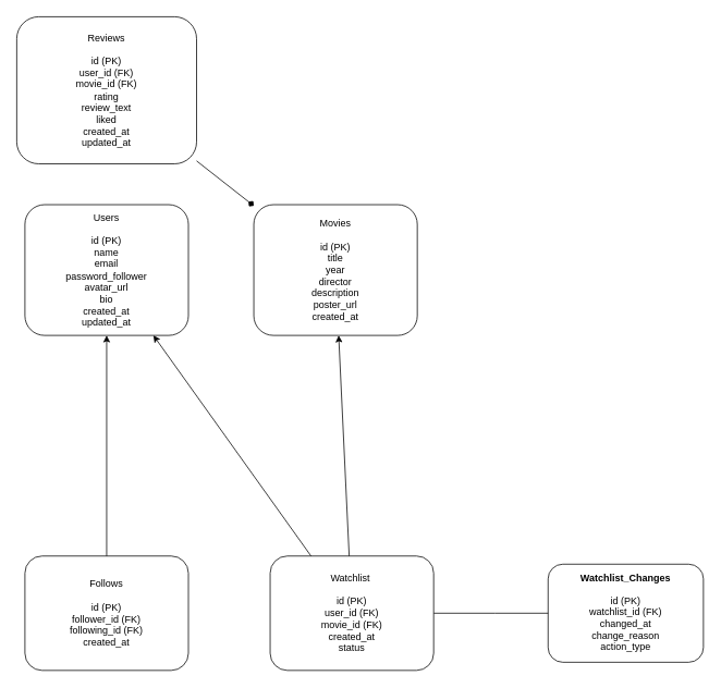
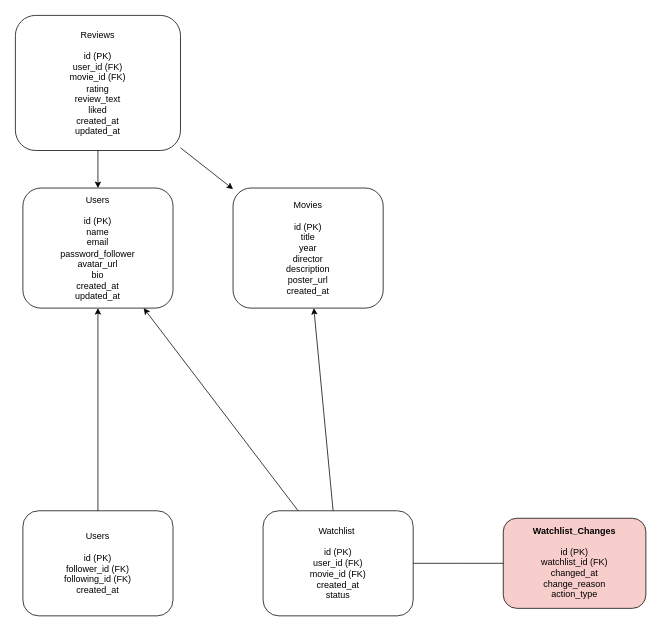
+ <mxCell id="8" parent="1" source="4" target="2" edge="1"><mxGeometry relative="1" as="geometry" /></mxCell>
- <mxCell id="9" parent="1" source="4" target="3" edge="1" style="endArrow=diamond;"><mxGeometry relative="1" as="geometry" /></mxCell>
+ <mxCell id="9" parent="1" source="4" target="3" edge="1"><mxGeometry relative="1" as="geometry" /></mxCell>
- <mxCell id="7" value="Follows&#10;&#10;id (PK)&#10;follower_id (FK)&#10;following_id (FK)&#10;created_at" style="shape=rectangle;whiteSpace=wrap;rounded=1;" parent="1" vertex="1"><mxGeometry x="30" y="680" width="200" height="140" as="geometry" /></mxCell>
+ <mxCell id="7" value="Users&#10;&#10;id (PK)&#10;follower_id (FK)&#10;following_id (FK)&#10;created_at" style="shape=rectangle;whiteSpace=wrap;rounded=1;" parent="1" vertex="1"><mxGeometry x="30" y="680" width="200" height="140" as="geometry" /></mxCell>
- <mxCell id="6" value="Watchlist &#10;&#10;id (PK)&#10;user_id (FK)&#10;movie_id (FK)&#10;created_at&#10;status" style="shape=rectangle;whiteSpace=wrap;rounded=1;" parent="1" vertex="1"><mxGeometry x="330" y="680" width="200" height="140" as="geometry" /></mxCell>
+ <mxCell id="6" value="Watchlist &#10;&#10;id (PK)&#10;user_id (FK)&#10;movie_id (FK)&#10;created_at&#10;status" style="shape=rectangle;whiteSpace=wrap;rounded=1;" parent="1" vertex="1"><mxGeometry x="350" y="680" width="200" height="140" as="geometry" /></mxCell>
- <mxCell id="13" value="&lt;br&gt;&lt;p data-end=&quot;216&quot; data-start=&quot;193&quot;&gt;&lt;strong data-end=&quot;214&quot; data-start=&quot;193&quot;&gt;Watchlist_Changes&lt;/strong&gt;&lt;/p&gt;&lt;p data-end=&quot;290&quot; data-start=&quot;218&quot;&gt;id (PK)&lt;br&gt;watchlist_id (FK)&lt;br&gt;changed_at&lt;br&gt;change_reason&lt;br&gt;action_type&lt;/p&gt;&lt;div&gt;&lt;br/&gt;&lt;/div&gt;" style="rounded=1;whiteSpace=wrap;html=1;" vertex="1" parent="1"><mxGeometry x="670" y="690" width="190" height="120" as="geometry" /></mxCell>
+ <mxCell id="13" value="&lt;br&gt;&lt;p data-end=&quot;216&quot; data-start=&quot;193&quot;&gt;&lt;strong data-end=&quot;214&quot; data-start=&quot;193&quot;&gt;Watchlist_Changes&lt;/strong&gt;&lt;/p&gt;&lt;p data-end=&quot;290&quot; data-start=&quot;218&quot;&gt;id (PK)&lt;br&gt;watchlist_id (FK)&lt;br&gt;changed_at&lt;br&gt;change_reason&lt;br&gt;action_type&lt;/p&gt;&lt;div&gt;&lt;br/&gt;&lt;/div&gt;" style="rounded=1;whiteSpace=wrap;html=1;fillColor=#f8cecc;" vertex="1" parent="1"><mxGeometry x="670" y="690" width="190" height="120" as="geometry" /></mxCell>
